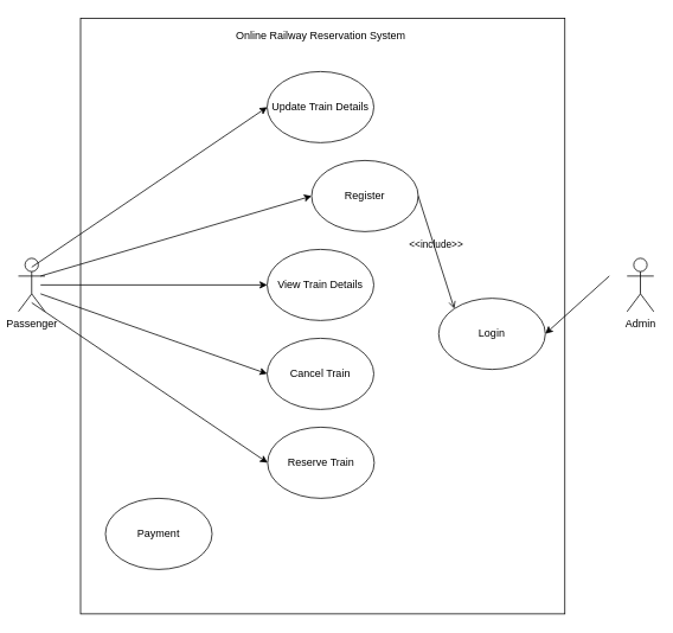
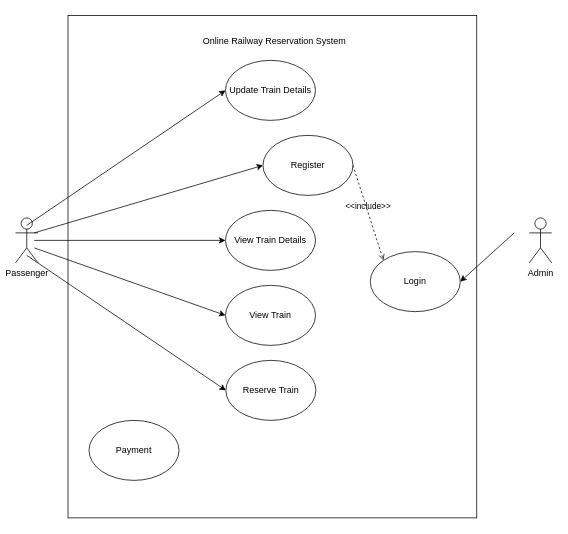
- <mxCell id="3" value="Online Railway Reservation System" style="text;html=1;strokeColor=none;fillColor=none;align=center;verticalAlign=middle;whiteSpace=wrap;rounded=0;" vertex="1" parent="1"><mxGeometry x="238" y="30" width="245" height="20" as="geometry" /></mxCell>
+ <mxCell id="3" value="Online Railway Reservation System" style="text;html=1;strokeColor=none;fillColor=none;align=center;verticalAlign=middle;whiteSpace=wrap;rounded=0;" vertex="1" parent="1"><mxGeometry x="243" y="45" width="245" height="20" as="geometry" /></mxCell>
- <mxCell id="19" value="&amp;lt;&amp;lt;include&amp;gt;&amp;gt;" style="edgeStyle=none;html=1;endArrow=open;verticalAlign=bottom;dashed=0;labelBackgroundColor=none;exitX=1;exitY=0.5;exitDx=0;exitDy=0;entryX=0;entryY=0;entryDx=0;entryDy=0;" edge="1" parent="1" source="7" target="12"><mxGeometry width="160" relative="1" as="geometry"><mxPoint x="581.55" y="250" as="sourcePoint" /><mxPoint x="494.996" y="276.676" as="targetPoint" /></mxGeometry></mxCell>
+ <mxCell id="19" value="&amp;lt;&amp;lt;include&amp;gt;&amp;gt;" style="edgeStyle=none;html=1;endArrow=open;verticalAlign=bottom;dashed=1;labelBackgroundColor=none;exitX=1;exitY=0.5;exitDx=0;exitDy=0;entryX=0;entryY=0;entryDx=0;entryDy=0;" edge="1" parent="1" source="7" target="12"><mxGeometry width="160" relative="1" as="geometry"><mxPoint x="581.55" y="250" as="sourcePoint" /><mxPoint x="494.996" y="276.676" as="targetPoint" /></mxGeometry></mxCell>
- <mxCell id="9" value="Cancel Train" style="ellipse;whiteSpace=wrap;html=1;" vertex="1" parent="1"><mxGeometry x="300" y="380" width="120" height="80" as="geometry" /></mxCell>
+ <mxCell id="9" value="View Train" style="ellipse;whiteSpace=wrap;html=1;" vertex="1" parent="1"><mxGeometry x="300" y="380" width="120" height="80" as="geometry" /></mxCell>
